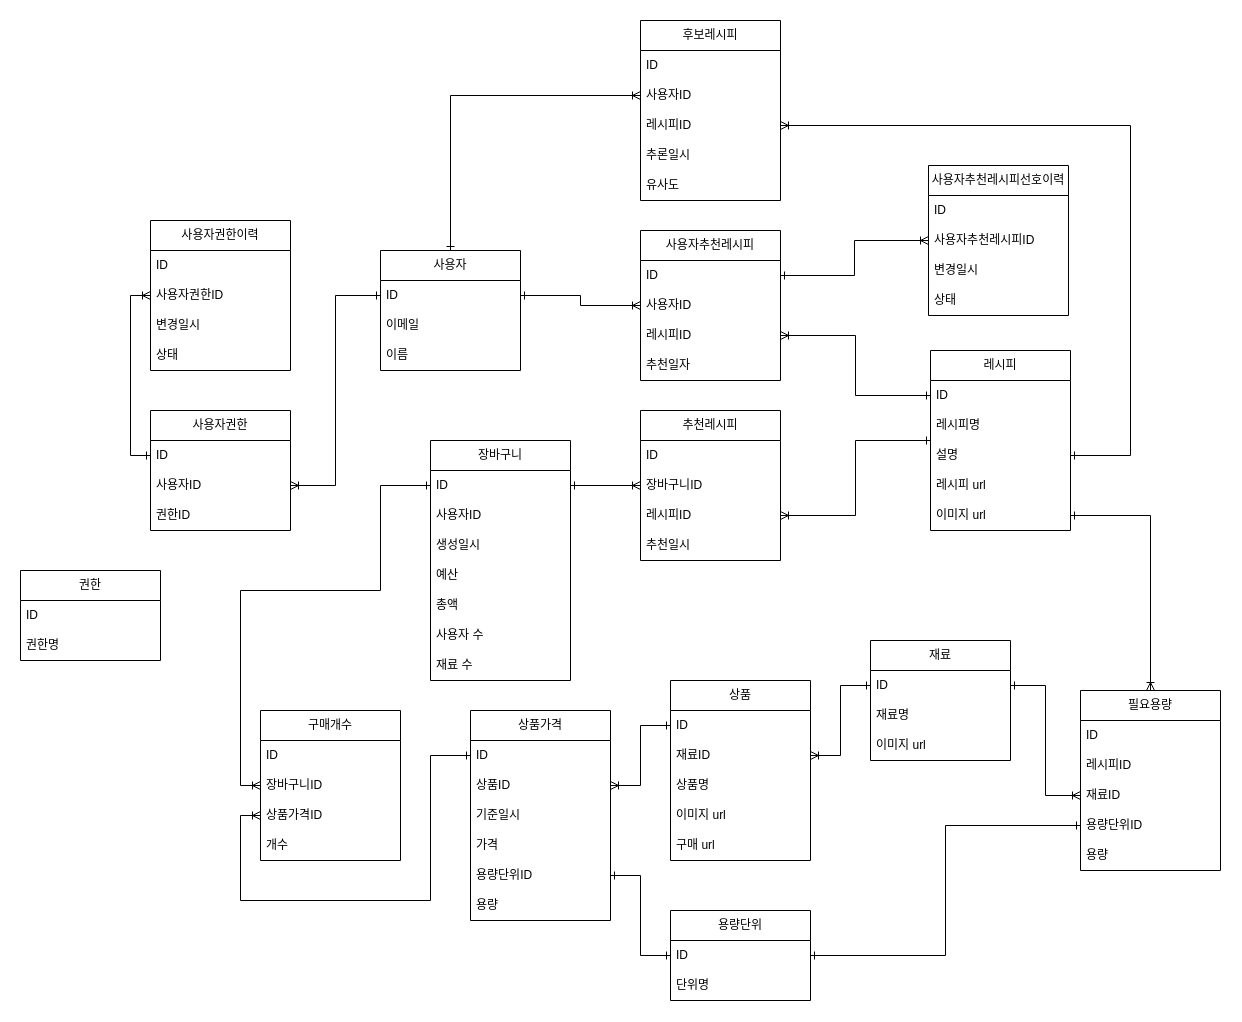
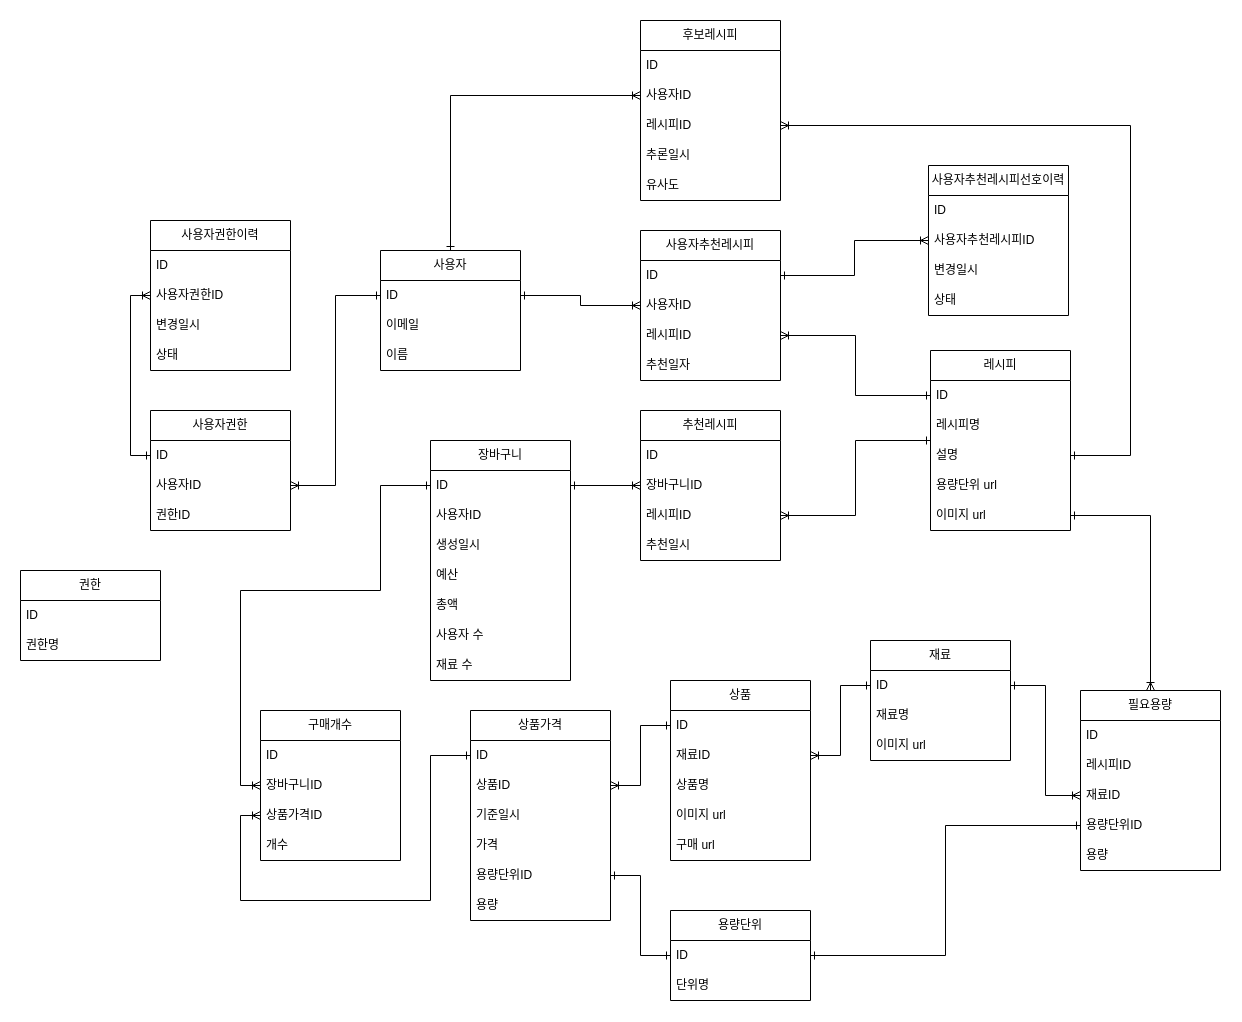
- <mxCell id="25" value="레시피 url" style="text;strokeColor=none;fillColor=none;align=left;verticalAlign=middle;spacingLeft=4;spacingRight=4;overflow=hidden;points=[[0,0.5],[1,0.5]];portConstraint=eastwest;rotatable=0;whiteSpace=wrap;html=1;" vertex="1" parent="21"><mxGeometry y="120" width="140" height="30" as="geometry" /></mxCell>
+ <mxCell id="25" value="용량단위 url" style="text;strokeColor=none;fillColor=none;align=left;verticalAlign=middle;spacingLeft=4;spacingRight=4;overflow=hidden;points=[[0,0.5],[1,0.5]];portConstraint=eastwest;rotatable=0;whiteSpace=wrap;html=1;" vertex="1" parent="21"><mxGeometry y="120" width="140" height="30" as="geometry" /></mxCell>
